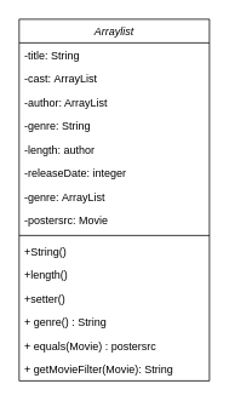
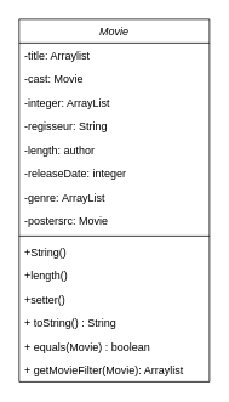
- <mxCell id="2" value="Arraylist" style="swimlane;fontStyle=2;align=center;verticalAlign=top;childLayout=stackLayout;horizontal=1;startSize=26;horizontalStack=0;resizeParent=1;resizeLast=0;collapsible=1;marginBottom=0;rounded=0;shadow=0;strokeWidth=1;" vertex="1" parent="1"><mxGeometry x="20.59" y="20.52" width="209.41" height="398" as="geometry"><mxRectangle x="230" y="140" width="160" height="26" as="alternateBounds" /></mxGeometry></mxCell>
+ <mxCell id="2" value="Movie" style="swimlane;fontStyle=2;align=center;verticalAlign=top;childLayout=stackLayout;horizontal=1;startSize=26;horizontalStack=0;resizeParent=1;resizeLast=0;collapsible=1;marginBottom=0;rounded=0;shadow=0;strokeWidth=1;" vertex="1" parent="1"><mxGeometry x="20.59" y="20.52" width="209.41" height="398" as="geometry"><mxRectangle x="230" y="140" width="160" height="26" as="alternateBounds" /></mxGeometry></mxCell>
- <mxCell id="3" value="-title: String" style="text;align=left;verticalAlign=top;spacingLeft=4;spacingRight=4;overflow=hidden;rotatable=0;points=[[0,0.5],[1,0.5]];portConstraint=eastwest;rounded=0;shadow=0;html=0;" vertex="1" parent="2"><mxGeometry y="26" width="209.41" height="26" as="geometry" /></mxCell>
+ <mxCell id="3" value="-title: Arraylist" style="text;align=left;verticalAlign=top;spacingLeft=4;spacingRight=4;overflow=hidden;rotatable=0;points=[[0,0.5],[1,0.5]];portConstraint=eastwest;rounded=0;shadow=0;html=0;" vertex="1" parent="2"><mxGeometry y="26" width="209.41" height="26" as="geometry" /></mxCell>
- <mxCell id="4" value="-cast: ArrayList" style="text;align=left;verticalAlign=top;spacingLeft=4;spacingRight=4;overflow=hidden;rotatable=0;points=[[0,0.5],[1,0.5]];portConstraint=eastwest;" vertex="1" parent="2"><mxGeometry y="52" width="209.41" height="26" as="geometry" /></mxCell>
+ <mxCell id="4" value="-cast: Movie" style="text;align=left;verticalAlign=top;spacingLeft=4;spacingRight=4;overflow=hidden;rotatable=0;points=[[0,0.5],[1,0.5]];portConstraint=eastwest;" vertex="1" parent="2"><mxGeometry y="52" width="209.41" height="26" as="geometry" /></mxCell>
- <mxCell id="5" value="-author: ArrayList" style="text;align=left;verticalAlign=top;spacingLeft=4;spacingRight=4;overflow=hidden;rotatable=0;points=[[0,0.5],[1,0.5]];portConstraint=eastwest;rounded=0;shadow=0;html=0;" vertex="1" parent="2"><mxGeometry y="78" width="209.41" height="26" as="geometry" /></mxCell>
+ <mxCell id="5" value="-integer: ArrayList" style="text;align=left;verticalAlign=top;spacingLeft=4;spacingRight=4;overflow=hidden;rotatable=0;points=[[0,0.5],[1,0.5]];portConstraint=eastwest;rounded=0;shadow=0;html=0;" vertex="1" parent="2"><mxGeometry y="78" width="209.41" height="26" as="geometry" /></mxCell>
- <mxCell id="6" value="-genre: String" style="text;align=left;verticalAlign=top;spacingLeft=4;spacingRight=4;overflow=hidden;rotatable=0;points=[[0,0.5],[1,0.5]];portConstraint=eastwest;" vertex="1" parent="2"><mxGeometry y="104" width="209.41" height="26" as="geometry" /></mxCell>
+ <mxCell id="6" value="-regisseur: String" style="text;align=left;verticalAlign=top;spacingLeft=4;spacingRight=4;overflow=hidden;rotatable=0;points=[[0,0.5],[1,0.5]];portConstraint=eastwest;" vertex="1" parent="2"><mxGeometry y="104" width="209.41" height="26" as="geometry" /></mxCell>
- <mxCell id="15" value="+ genre() : String" style="text;align=left;verticalAlign=top;spacingLeft=4;spacingRight=4;overflow=hidden;rotatable=0;points=[[0,0.5],[1,0.5]];portConstraint=eastwest;" vertex="1" parent="2"><mxGeometry y="320" width="209.41" height="26" as="geometry" /></mxCell>
+ <mxCell id="15" value="+ toString() : String" style="text;align=left;verticalAlign=top;spacingLeft=4;spacingRight=4;overflow=hidden;rotatable=0;points=[[0,0.5],[1,0.5]];portConstraint=eastwest;" vertex="1" parent="2"><mxGeometry y="320" width="209.41" height="26" as="geometry" /></mxCell>
- <mxCell id="16" value="+ equals(Movie) : postersrc" style="text;align=left;verticalAlign=top;spacingLeft=4;spacingRight=4;overflow=hidden;rotatable=0;points=[[0,0.5],[1,0.5]];portConstraint=eastwest;" vertex="1" parent="2"><mxGeometry y="346" width="209.41" height="26" as="geometry" /></mxCell>
+ <mxCell id="16" value="+ equals(Movie) : boolean" style="text;align=left;verticalAlign=top;spacingLeft=4;spacingRight=4;overflow=hidden;rotatable=0;points=[[0,0.5],[1,0.5]];portConstraint=eastwest;" vertex="1" parent="2"><mxGeometry y="346" width="209.41" height="26" as="geometry" /></mxCell>
- <mxCell id="17" value="+ getMovieFilter(Movie): String" style="text;align=left;verticalAlign=top;spacingLeft=4;spacingRight=4;overflow=hidden;rotatable=0;points=[[0,0.5],[1,0.5]];portConstraint=eastwest;" vertex="1" parent="2"><mxGeometry y="372" width="209.41" height="26" as="geometry" /></mxCell>
+ <mxCell id="17" value="+ getMovieFilter(Movie): Arraylist" style="text;align=left;verticalAlign=top;spacingLeft=4;spacingRight=4;overflow=hidden;rotatable=0;points=[[0,0.5],[1,0.5]];portConstraint=eastwest;" vertex="1" parent="2"><mxGeometry y="372" width="209.41" height="26" as="geometry" /></mxCell>
